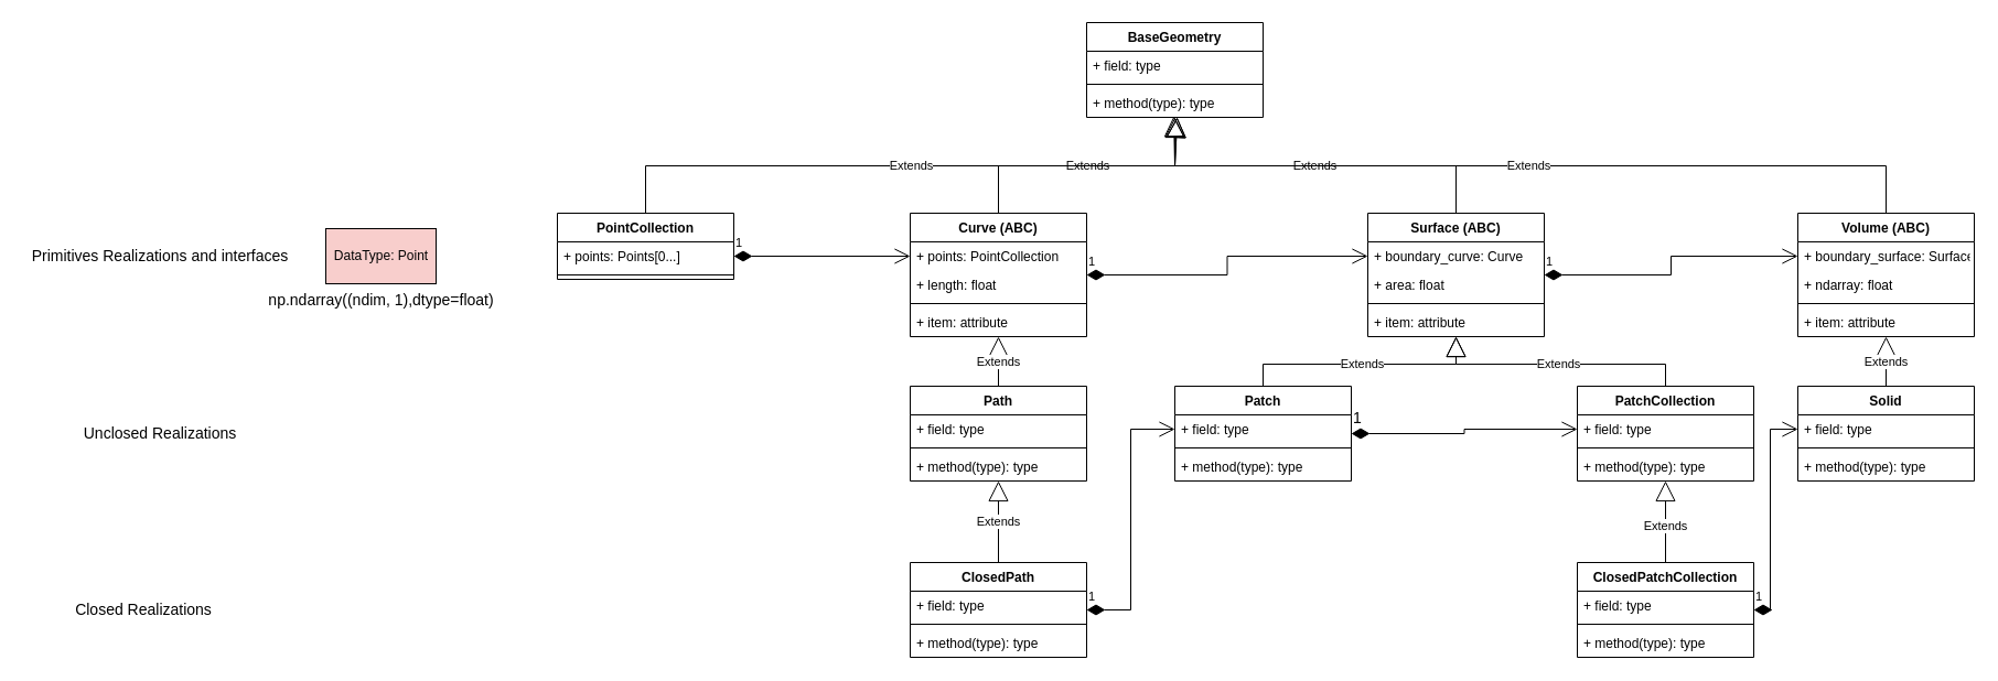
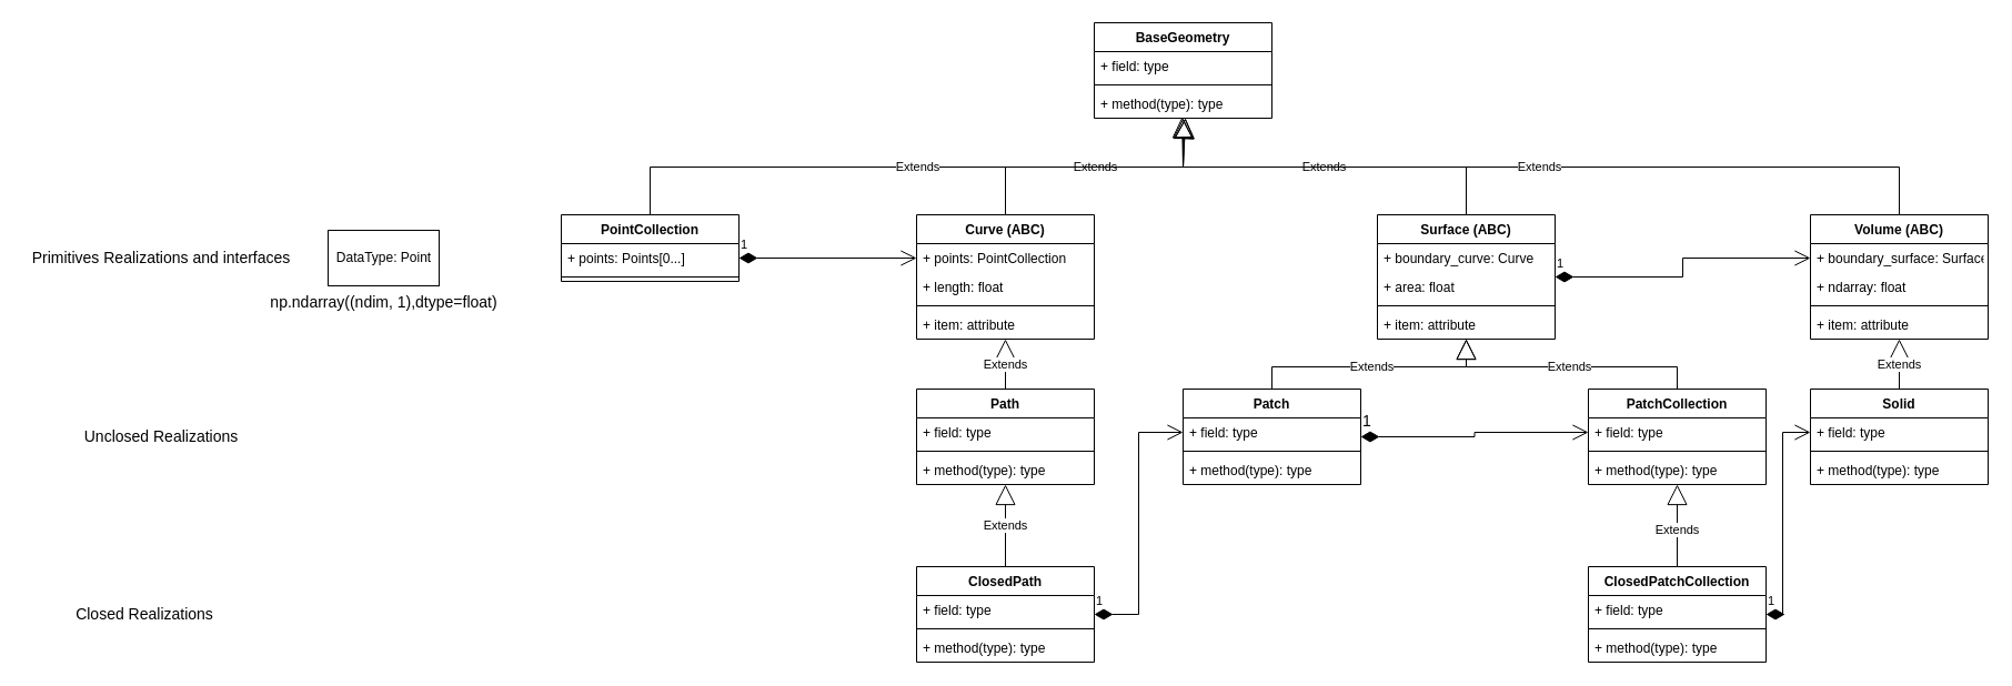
- <mxCell id="6" value="DataType: Point" style="html=1;fillColor=#f8cecc;" parent="1" vertex="1"><mxGeometry x="295" y="207.01" width="100" height="50" as="geometry" /></mxCell>
+ <mxCell id="6" value="DataType: Point" style="html=1;" parent="1" vertex="1"><mxGeometry x="295" y="207.01" width="100" height="50" as="geometry" /></mxCell>
- <mxCell id="25" value="1" style="endArrow=open;html=1;endSize=12;startArrow=diamondThin;startSize=14;startFill=1;edgeStyle=orthogonalEdgeStyle;align=left;verticalAlign=bottom;rounded=0;" parent="1" source="7" target="13" edge="1"><mxGeometry x="-1" y="3" relative="1" as="geometry"><mxPoint x="985" y="233.01" as="sourcePoint" /><mxPoint x="1065" y="233.01" as="targetPoint" /></mxGeometry></mxCell>
